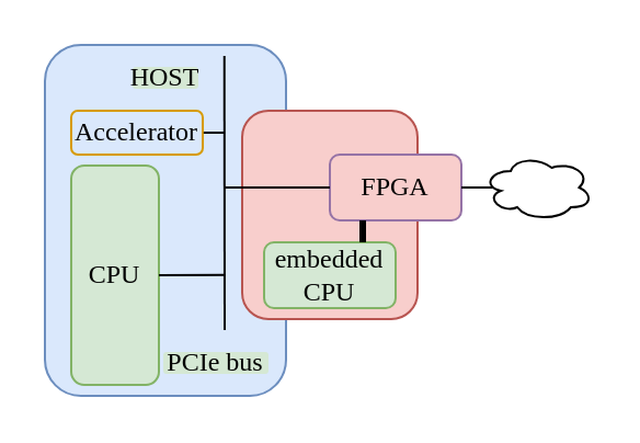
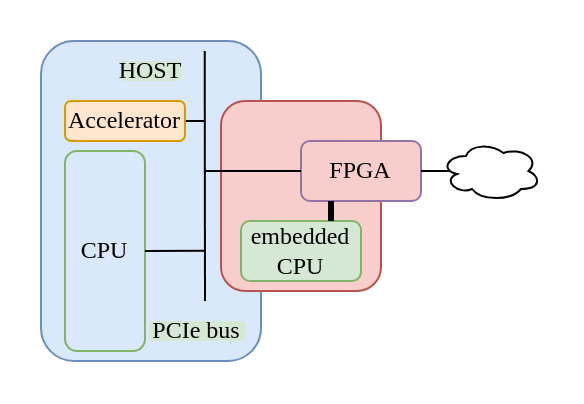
- <mxCell id="10" value="&lt;font face=&quot;Times New Roman&quot;&gt;Accelerator&lt;/font&gt;" style="rounded=1;whiteSpace=wrap;html=1;fillColor=#dae8fc;strokeColor=#d79b00;" parent="1" vertex="1"><mxGeometry x="32" y="50" width="60" height="20" as="geometry" /></mxCell>
+ <mxCell id="10" value="&lt;font face=&quot;Times New Roman&quot;&gt;Accelerator&lt;/font&gt;" style="rounded=1;whiteSpace=wrap;html=1;fillColor=#ffe6cc;strokeColor=#d79b00;" parent="1" vertex="1"><mxGeometry x="32" y="50" width="60" height="20" as="geometry" /></mxCell>
- <mxCell id="4" value="&lt;font face=&quot;Times New Roman&quot;&gt;CPU&lt;/font&gt;" style="rounded=1;whiteSpace=wrap;html=1;fillColor=#d5e8d4;strokeColor=#82b366;" parent="1" vertex="1"><mxGeometry x="32" y="75" width="40" height="100" as="geometry" /></mxCell>
+ <mxCell id="4" value="&lt;font face=&quot;Times New Roman&quot;&gt;CPU&lt;/font&gt;" style="rounded=1;whiteSpace=wrap;html=1;fillColor=#dae8fc;strokeColor=#82b366;" parent="1" vertex="1"><mxGeometry x="32" y="75" width="40" height="100" as="geometry" /></mxCell>
